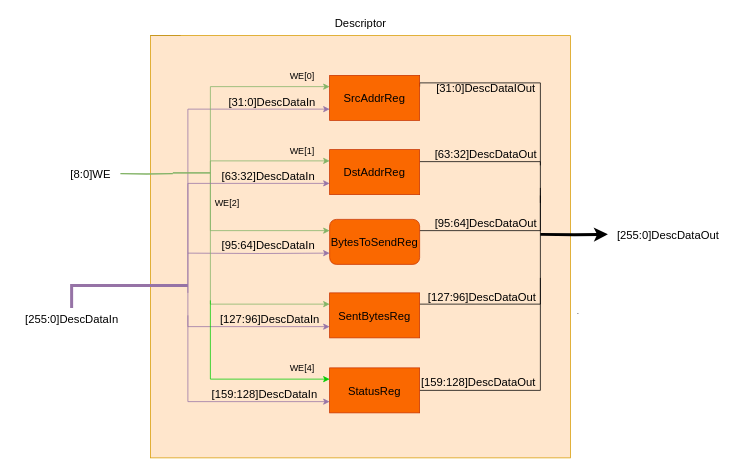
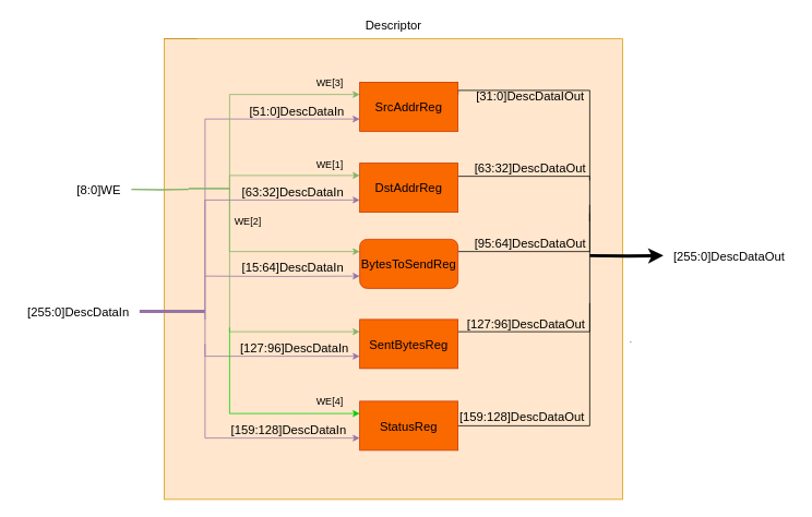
- <mxCell id="36" value="WE[0]" style="text;html=1;align=center;verticalAlign=middle;resizable=0;points=[];autosize=1;strokeColor=none;fillColor=none;" vertex="1" parent="1"><mxGeometry x="372" y="86" width="60" height="30" as="geometry" /></mxCell>
+ <mxCell id="36" value="WE[3]" style="text;html=1;align=center;verticalAlign=middle;resizable=0;points=[];autosize=1;strokeColor=none;fillColor=none;" vertex="1" parent="1"><mxGeometry x="372" y="86" width="60" height="30" as="geometry" /></mxCell>
- <mxCell id="40" value="&lt;span style=&quot;font-size: 15px;&quot;&gt;[31:0]DescDataIn&lt;/span&gt;" style="text;html=1;align=center;verticalAlign=middle;resizable=0;points=[];autosize=1;strokeColor=none;fillColor=none;" vertex="1" parent="1"><mxGeometry x="292" y="120" width="140" height="30" as="geometry" /></mxCell>
+ <mxCell id="40" value="&lt;span style=&quot;font-size: 15px;&quot;&gt;[51:0]DescDataIn&lt;/span&gt;" style="text;html=1;align=center;verticalAlign=middle;resizable=0;points=[];autosize=1;strokeColor=none;fillColor=none;" vertex="1" parent="1"><mxGeometry x="292" y="120" width="140" height="30" as="geometry" /></mxCell>
- <mxCell id="42" value="&lt;span style=&quot;font-size: 15px;&quot;&gt;[95:64]DescDataIn&lt;/span&gt;" style="text;html=1;align=center;verticalAlign=middle;resizable=0;points=[];autosize=1;strokeColor=none;fillColor=none;" vertex="1" parent="1"><mxGeometry x="282" y="311" width="150" height="30" as="geometry" /></mxCell>
+ <mxCell id="42" value="&lt;span style=&quot;font-size: 15px;&quot;&gt;[15:64]DescDataIn&lt;/span&gt;" style="text;html=1;align=center;verticalAlign=middle;resizable=0;points=[];autosize=1;strokeColor=none;fillColor=none;" vertex="1" parent="1"><mxGeometry x="282" y="311" width="150" height="30" as="geometry" /></mxCell>
- <mxCell id="27" value="&lt;span style=&quot;font-size: 15px;&quot;&gt;[255:0]DescDataIn&lt;/span&gt;" style="text;html=1;align=center;verticalAlign=middle;resizable=0;points=[];autosize=1;strokeColor=none;fillColor=none;" parent="1" vertex="1"><mxGeometry x="20" y="410" width="150" height="30" as="geometry" /></mxCell>
+ <mxCell id="27" value="&lt;span style=&quot;font-size: 15px;&quot;&gt;[255:0]DescDataIn&lt;/span&gt;" style="text;html=1;align=center;verticalAlign=middle;resizable=0;points=[];autosize=1;strokeColor=none;fillColor=none;" parent="1" vertex="1"><mxGeometry x="20" y="365" width="150" height="30" as="geometry" /></mxCell>
